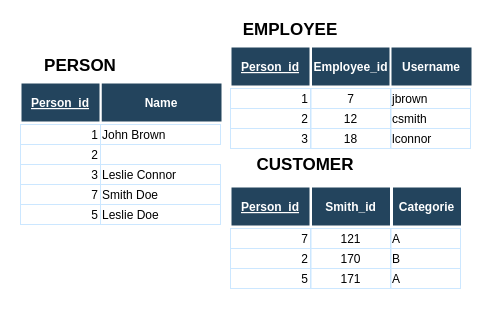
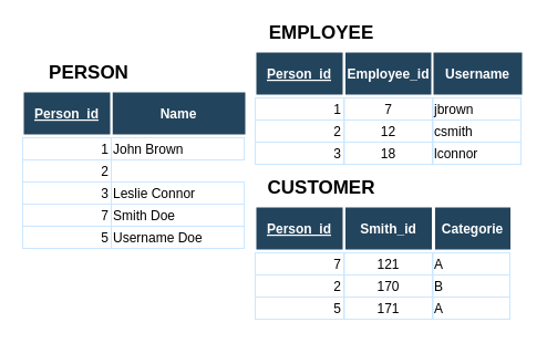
- <mxCell id="19" value="CUSTOMER" style="text;html=1;strokeColor=none;fillColor=none;align=center;verticalAlign=middle;whiteSpace=wrap;rounded=0;strokeWidth=3;fontStyle=1;fontSize=17;" vertex="1" parent="1"><mxGeometry x="265" y="155" width="80" height="20" as="geometry" /></mxCell>
+ <mxCell id="19" value="CUSTOMER" style="text;html=1;strokeColor=none;fillColor=none;align=center;verticalAlign=middle;whiteSpace=wrap;rounded=0;strokeWidth=3;fontStyle=1;fontSize=17;" vertex="1" parent="1"><mxGeometry x="250" y="160" width="80" height="20" as="geometry" /></mxCell>
- <mxCell id="37" value="Leslie Doe" style="align=left;strokeColor=#CCE7FF;fillColor=none;" vertex="1" parent="1"><mxGeometry x="100" y="204" width="120" height="20" as="geometry" /></mxCell>
+ <mxCell id="37" value="Username Doe" style="align=left;strokeColor=#CCE7FF;fillColor=none;" vertex="1" parent="1"><mxGeometry x="100" y="204" width="120" height="20" as="geometry" /></mxCell>
